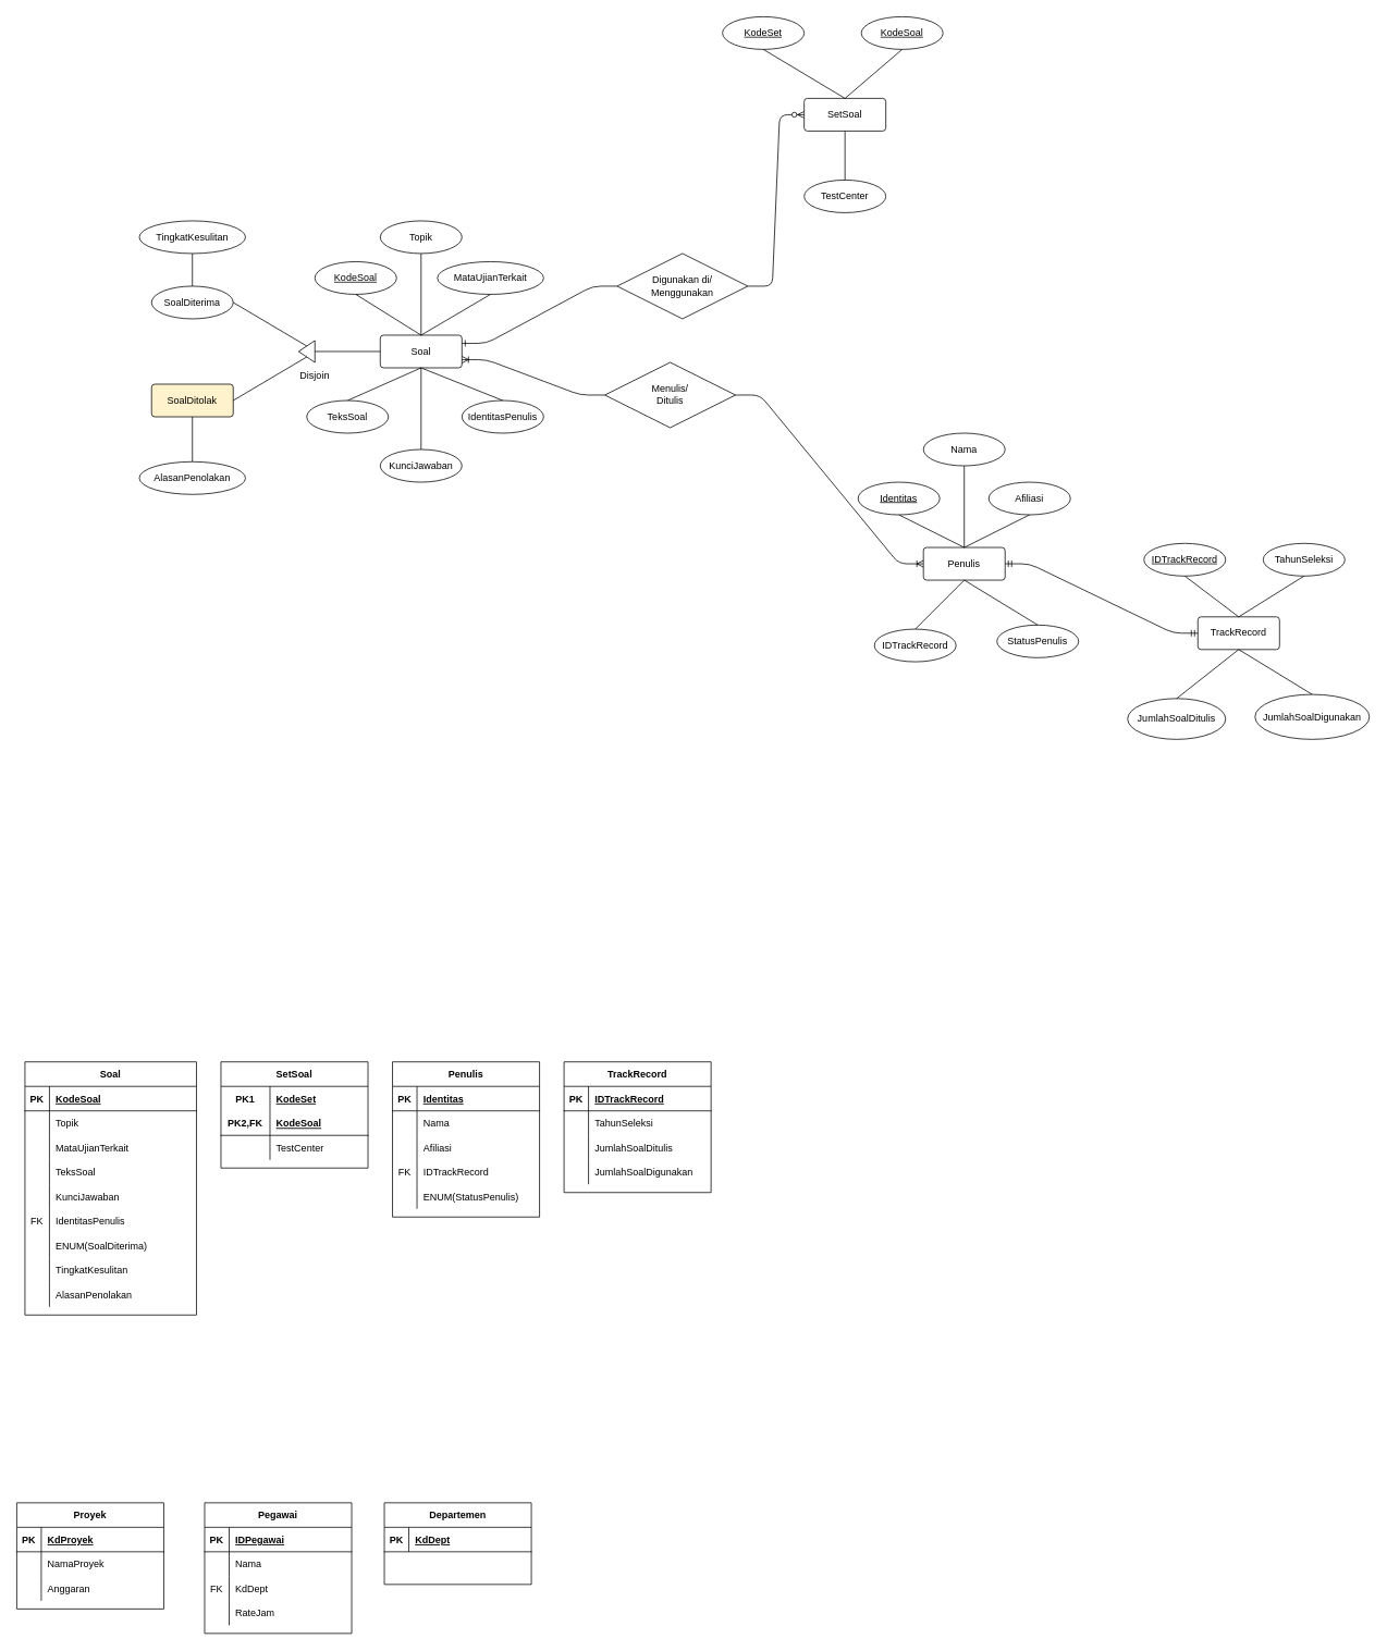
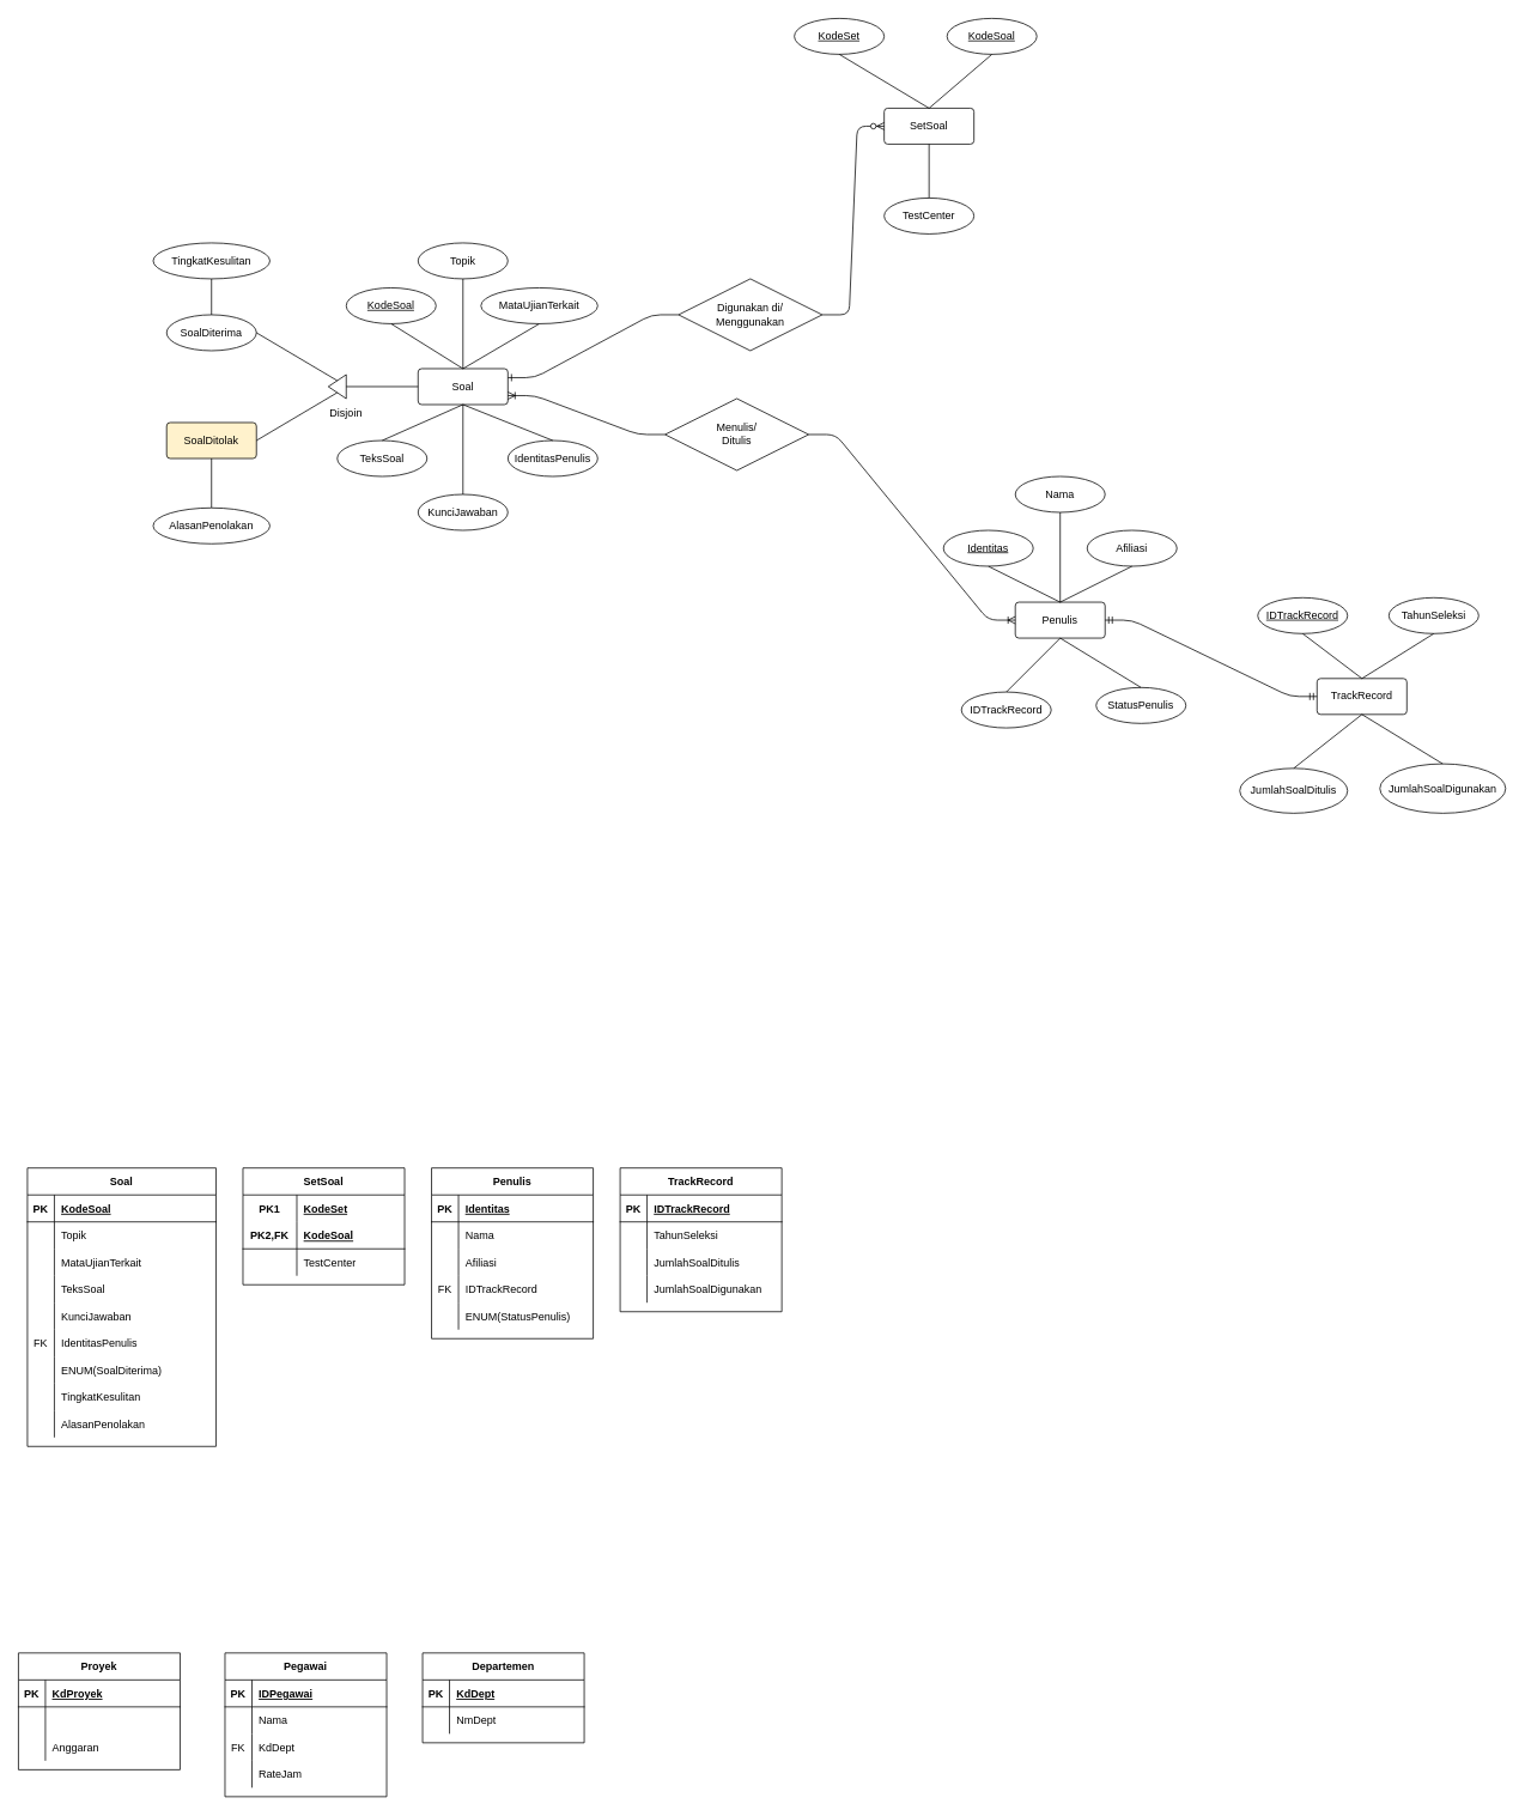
- <mxCell id="136" value="NamaProyek" style="shape=partialRectangle;connectable=0;fillColor=none;top=0;left=0;bottom=0;right=0;align=left;spacingLeft=6;overflow=hidden;" vertex="1" parent="134"><mxGeometry x="30" width="150" height="30" as="geometry" /></mxCell>
+ <mxCell id="159" value="NmDept" style="shape=partialRectangle;connectable=0;fillColor=none;top=0;left=0;bottom=0;right=0;align=left;spacingLeft=6;overflow=hidden;" vertex="1" parent="157"><mxGeometry x="30" width="150" height="30" as="geometry" /></mxCell>
